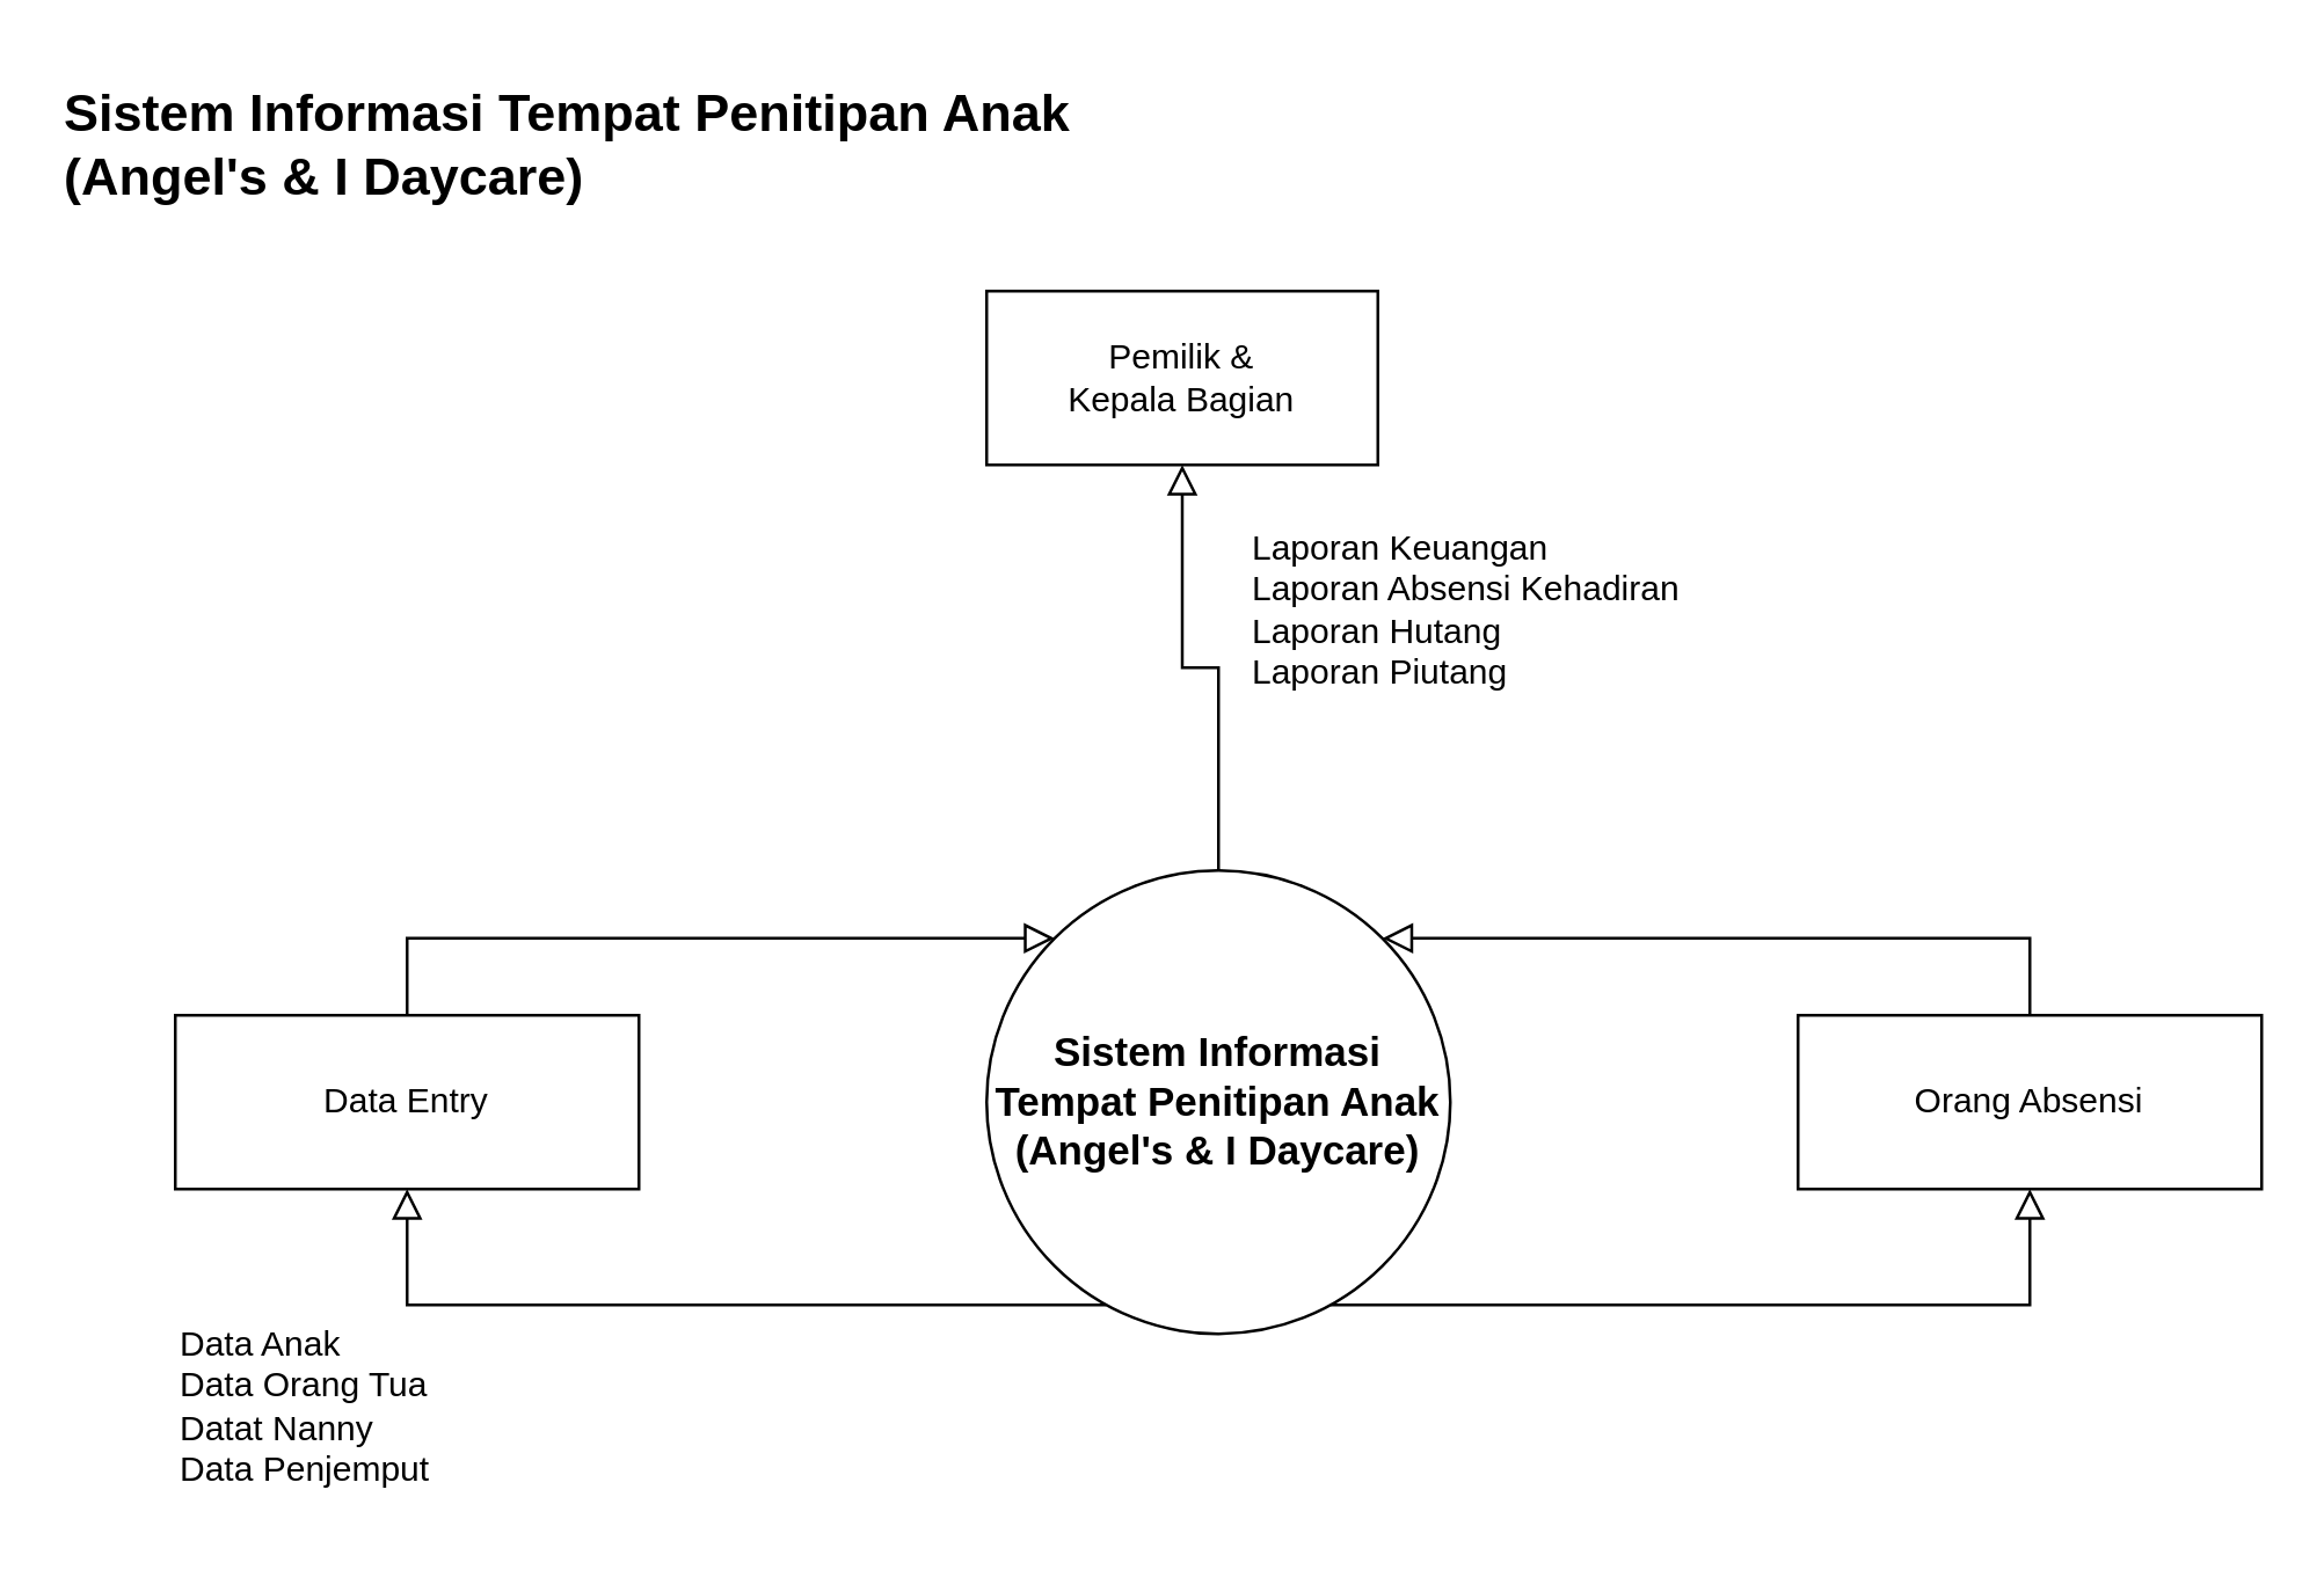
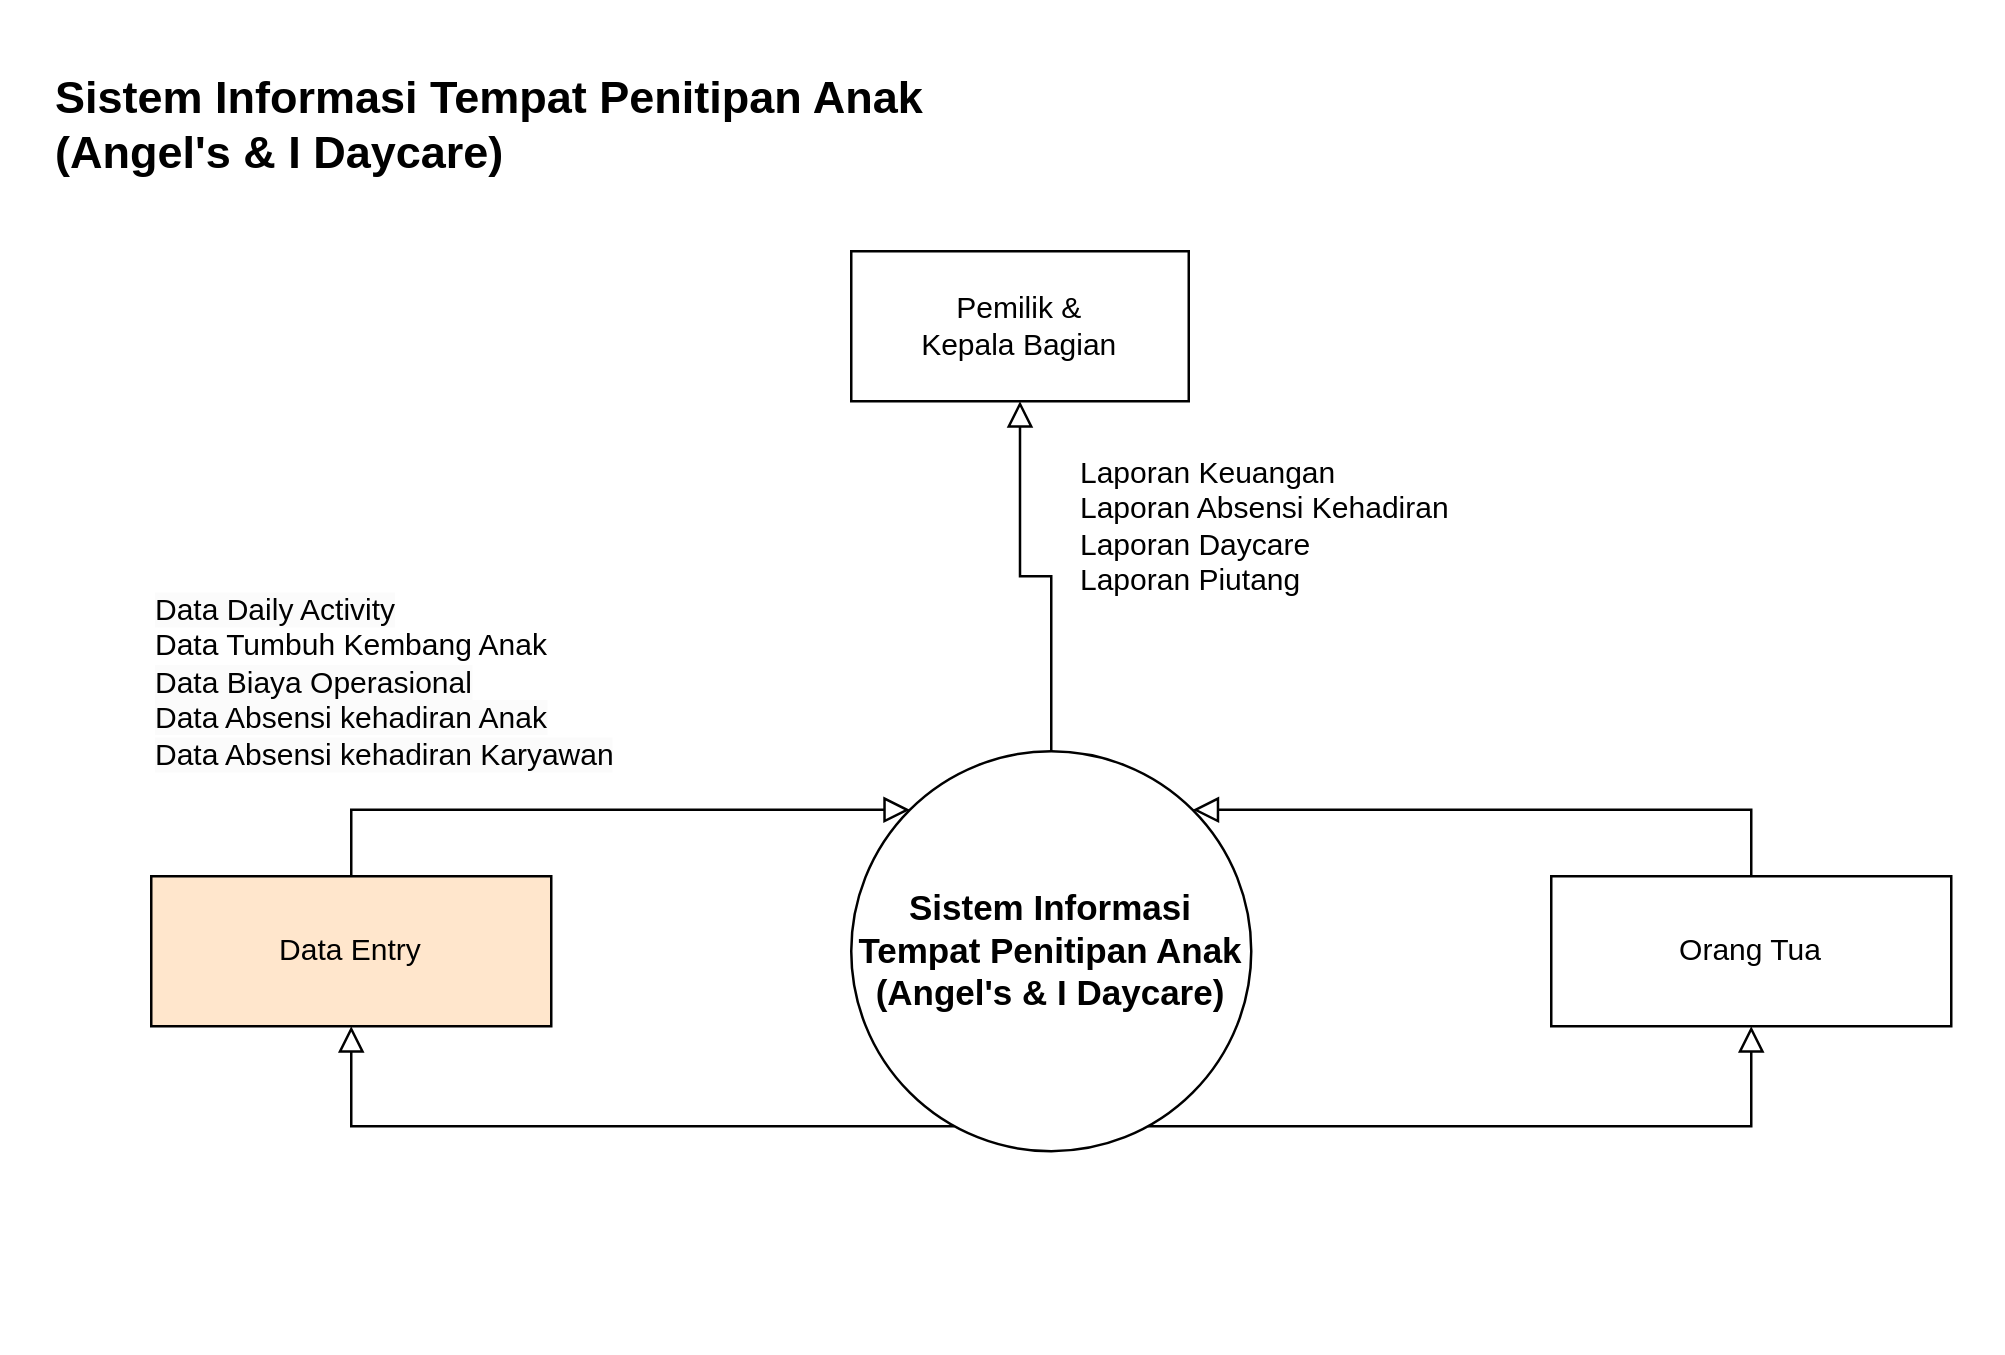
- <mxCell id="9" value="Laporan Keuangan&lt;br&gt;Laporan Absensi Kehadiran&lt;br&gt;Laporan Hutang&amp;nbsp;&lt;br&gt;Laporan Piutang" style="text;strokeColor=none;align=left;fillColor=none;html=1;verticalAlign=middle;whiteSpace=wrap;rounded=0;" vertex="1" parent="1"><mxGeometry x="430" y="180" width="190" height="60" as="geometry" /></mxCell>
+ <mxCell id="9" value="Laporan Keuangan&lt;br&gt;Laporan Absensi Kehadiran&lt;br&gt;Laporan Daycare&amp;nbsp;&lt;br&gt;Laporan Piutang" style="text;strokeColor=none;align=left;fillColor=none;html=1;verticalAlign=middle;whiteSpace=wrap;rounded=0;" vertex="1" parent="1"><mxGeometry x="430" y="180" width="190" height="60" as="geometry" /></mxCell>
+ <mxCell id="12" value="&lt;span style=&quot;color: rgb(0, 0, 0); font-family: Helvetica; font-size: 12px; font-style: normal; font-variant-ligatures: normal; font-variant-caps: normal; font-weight: 400; letter-spacing: normal; orphans: 2; text-align: left; text-indent: 0px; text-transform: none; widows: 2; word-spacing: 0px; -webkit-text-stroke-width: 0px; background-color: rgb(251, 251, 251); text-decoration-thickness: initial; text-decoration-style: initial; text-decoration-color: initial; float: none; display: inline !important;&quot;&gt;Data Daily Activity&lt;br&gt;&lt;/span&gt;Data Tumbuh Kembang Anak&lt;br style=&quot;border-color: var(--border-color); color: rgb(0, 0, 0); font-family: Helvetica; font-size: 12px; font-style: normal; font-variant-ligatures: normal; font-variant-caps: normal; font-weight: 400; letter-spacing: normal; orphans: 2; text-align: left; text-indent: 0px; text-transform: none; widows: 2; word-spacing: 0px; -webkit-text-stroke-width: 0px; background-color: rgb(251, 251, 251); text-decoration-thickness: initial; text-decoration-style: initial; text-decoration-color: initial;&quot;&gt;&lt;span style=&quot;color: rgb(0, 0, 0); font-family: Helvetica; font-size: 12px; font-style: normal; font-variant-ligatures: normal; font-variant-caps: normal; font-weight: 400; letter-spacing: normal; orphans: 2; text-align: left; text-indent: 0px; text-transform: none; widows: 2; word-spacing: 0px; -webkit-text-stroke-width: 0px; background-color: rgb(251, 251, 251); text-decoration-thickness: initial; text-decoration-style: initial; text-decoration-color: initial; float: none; display: inline !important;&quot;&gt;Data Biaya Operasional&lt;/span&gt;&lt;br style=&quot;border-color: var(--border-color); color: rgb(0, 0, 0); font-family: Helvetica; font-size: 12px; font-style: normal; font-variant-ligatures: normal; font-variant-caps: normal; font-weight: 400; letter-spacing: normal; orphans: 2; text-align: left; text-indent: 0px; text-transform: none; widows: 2; word-spacing: 0px; -webkit-text-stroke-width: 0px; background-color: rgb(251, 251, 251); text-decoration-thickness: initial; text-decoration-style: initial; text-decoration-color: initial;&quot;&gt;&lt;span style=&quot;color: rgb(0, 0, 0); font-family: Helvetica; font-size: 12px; font-style: normal; font-variant-ligatures: normal; font-variant-caps: normal; font-weight: 400; letter-spacing: normal; orphans: 2; text-align: left; text-indent: 0px; text-transform: none; widows: 2; word-spacing: 0px; -webkit-text-stroke-width: 0px; background-color: rgb(251, 251, 251); text-decoration-thickness: initial; text-decoration-style: initial; text-decoration-color: initial; float: none; display: inline !important;&quot;&gt;Data Absensi kehadiran Anak&lt;/span&gt;&lt;br style=&quot;border-color: var(--border-color); color: rgb(0, 0, 0); font-family: Helvetica; font-size: 12px; font-style: normal; font-variant-ligatures: normal; font-variant-caps: normal; font-weight: 400; letter-spacing: normal; orphans: 2; text-align: left; text-indent: 0px; text-transform: none; widows: 2; word-spacing: 0px; -webkit-text-stroke-width: 0px; background-color: rgb(251, 251, 251); text-decoration-thickness: initial; text-decoration-style: initial; text-decoration-color: initial;&quot;&gt;&lt;span style=&quot;color: rgb(0, 0, 0); font-family: Helvetica; font-size: 12px; font-style: normal; font-variant-ligatures: normal; font-variant-caps: normal; font-weight: 400; letter-spacing: normal; orphans: 2; text-align: left; text-indent: 0px; text-transform: none; widows: 2; word-spacing: 0px; -webkit-text-stroke-width: 0px; background-color: rgb(251, 251, 251); text-decoration-thickness: initial; text-decoration-style: initial; text-decoration-color: initial; float: none; display: inline !important;&quot;&gt;Data Absensi kehadiran Karyawan&lt;/span&gt;" style="text;whiteSpace=wrap;html=1;" vertex="1" parent="1"><mxGeometry x="60" y="230" width="220" height="90" as="geometry" /></mxCell>
- <mxCell id="4" value="Data Entry" style="rounded=0;whiteSpace=wrap;html=1;" vertex="1" parent="1"><mxGeometry x="60" y="350" width="160" height="60" as="geometry" /></mxCell>
+ <mxCell id="4" value="Data Entry" style="rounded=0;whiteSpace=wrap;html=1;fillColor=#ffe6cc;" vertex="1" parent="1"><mxGeometry x="60" y="350" width="160" height="60" as="geometry" /></mxCell>
- <mxCell id="5" value="Orang Absensi" style="rounded=0;whiteSpace=wrap;html=1;" vertex="1" parent="1"><mxGeometry x="620" y="350" width="160" height="60" as="geometry" /></mxCell>
+ <mxCell id="5" value="Orang Tua" style="rounded=0;whiteSpace=wrap;html=1;" vertex="1" parent="1"><mxGeometry x="620" y="350" width="160" height="60" as="geometry" /></mxCell>
- <mxCell id="10" value="Data Anak&lt;br&gt;Data Orang Tua&lt;br&gt;Datat Nanny&lt;br&gt;Data Penjemput&lt;br&gt;" style="text;strokeColor=none;align=left;fillColor=none;html=1;verticalAlign=middle;whiteSpace=wrap;rounded=0;" vertex="1" parent="1"><mxGeometry x="60" y="450" width="190" height="70" as="geometry" /></mxCell>
